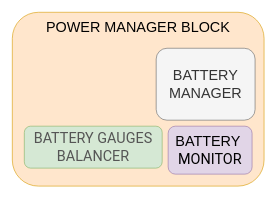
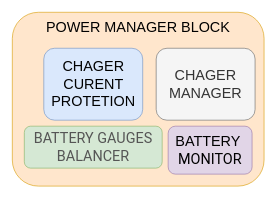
+ <mxCell id="5" value="&lt;font style=&quot;font-size: 24px;&quot;&gt;CHAGER&lt;/font&gt;&lt;div&gt;&lt;font style=&quot;font-size: 24px;&quot;&gt;CURENT PROTETION&lt;/font&gt;&lt;/div&gt;" style="rounded=1;whiteSpace=wrap;html=1;fillColor=#dae8fc;strokeColor=#6c8ebf;" vertex="1" parent="1"><mxGeometry x="72.5" y="80" width="165" height="120" as="geometry" /></mxCell>
- <mxCell id="4" value="&lt;font style=&quot;font-size: 24px;&quot;&gt;BATTERY MANAGER&lt;/font&gt;" style="rounded=1;whiteSpace=wrap;html=1;align=center;fillColor=#f5f5f5;fontColor=#333333;strokeColor=#666666;" vertex="1" parent="1"><mxGeometry x="260" y="80" width="165" height="120" as="geometry" /></mxCell>
+ <mxCell id="4" value="&lt;font style=&quot;font-size: 24px;&quot;&gt;CHAGER MANAGER&lt;/font&gt;" style="rounded=1;whiteSpace=wrap;html=1;align=center;fillColor=#f5f5f5;fontColor=#333333;strokeColor=#666666;" vertex="1" parent="1"><mxGeometry x="260" y="80" width="165" height="120" as="geometry" /></mxCell>
